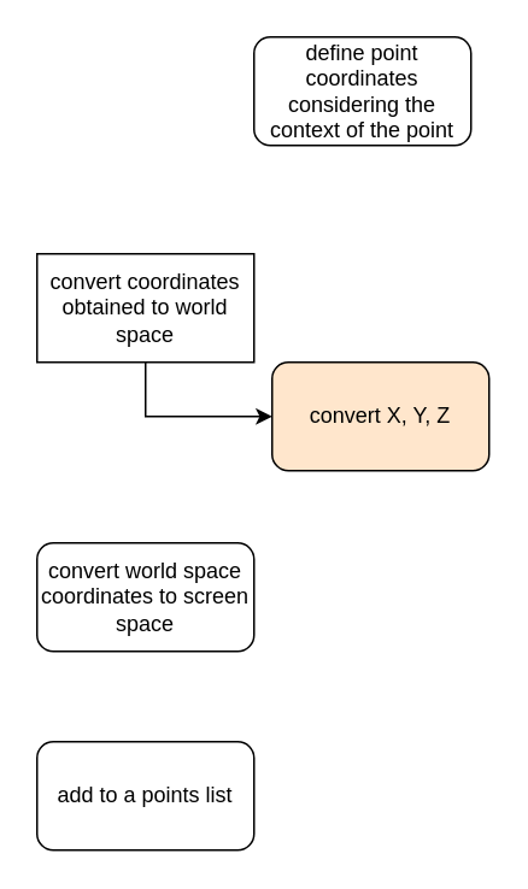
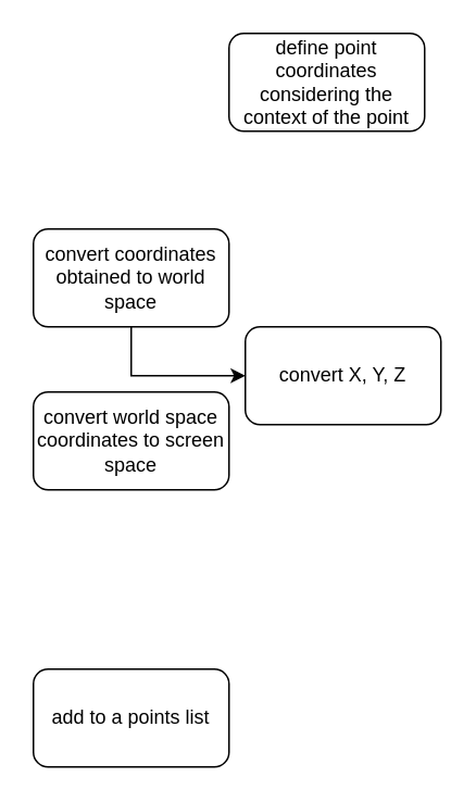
- <mxCell id="3" value="convert coordinates obtained to world space" style="whiteSpace=wrap;html=1;rounded=0;" parent="1" vertex="1"><mxGeometry x="20" y="140" width="120" height="60" as="geometry" /></mxCell>
+ <mxCell id="3" value="convert coordinates obtained to world space" style="rounded=1;whiteSpace=wrap;html=1;" parent="1" vertex="1"><mxGeometry x="20" y="140" width="120" height="60" as="geometry" /></mxCell>
- <mxCell id="6" value="convert X, Y, Z" style="rounded=1;whiteSpace=wrap;html=1;fillColor=#ffe6cc;" parent="1" vertex="1"><mxGeometry x="150" y="200" width="120" height="60" as="geometry" /></mxCell>
+ <mxCell id="6" value="convert X, Y, Z" style="rounded=1;whiteSpace=wrap;html=1;" parent="1" vertex="1"><mxGeometry x="150" y="200" width="120" height="60" as="geometry" /></mxCell>
- <mxCell id="4" value="convert world space coordinates to screen space" style="rounded=1;whiteSpace=wrap;html=1;" parent="1" vertex="1"><mxGeometry x="20" y="300" width="120" height="60" as="geometry" /></mxCell>
+ <mxCell id="4" value="convert world space coordinates to screen space" style="rounded=1;whiteSpace=wrap;html=1;" parent="1" vertex="1"><mxGeometry x="20" y="240" width="120" height="60" as="geometry" /></mxCell>
